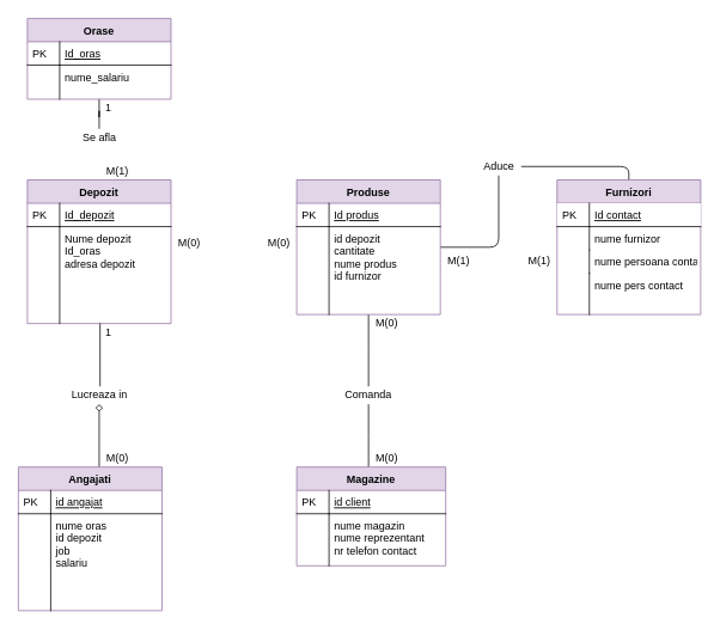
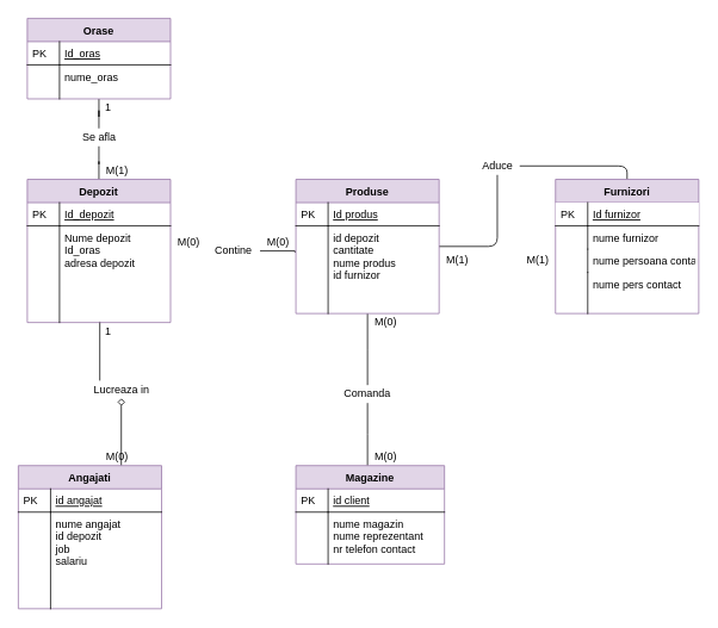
- <mxCell id="50" value="nume_salariu&#10;" style="shape=partialRectangle;top=0;left=0;right=0;bottom=0;align=left;verticalAlign=top;fillColor=none;spacingLeft=40;spacingRight=4;overflow=hidden;rotatable=0;points=[[0,0.5],[1,0.5]];portConstraint=eastwest;dropTarget=0;rounded=0;shadow=0;strokeWidth=1;" parent="47" vertex="1"><mxGeometry y="52" width="160" height="38" as="geometry" /></mxCell>
+ <mxCell id="50" value="nume_oras&#10;" style="shape=partialRectangle;top=0;left=0;right=0;bottom=0;align=left;verticalAlign=top;fillColor=none;spacingLeft=40;spacingRight=4;overflow=hidden;rotatable=0;points=[[0,0.5],[1,0.5]];portConstraint=eastwest;dropTarget=0;rounded=0;shadow=0;strokeWidth=1;" parent="47" vertex="1"><mxGeometry y="52" width="160" height="38" as="geometry" /></mxCell>
+ <mxCell id="3" style="edgeStyle=orthogonalEdgeStyle;rounded=0;orthogonalLoop=1;jettySize=auto;html=1;startArrow=none;startFill=0;endArrow=none;endFill=0;strokeColor=#000000;" parent="1" source="20" target="35" edge="1"><mxGeometry relative="1" as="geometry" /></mxCell>
- <mxCell id="56" value="Id contact" style="shape=partialRectangle;top=0;left=0;right=0;bottom=1;align=left;verticalAlign=top;spacingLeft=40;spacingRight=4;overflow=hidden;rotatable=0;points=[[0,0.5],[1,0.5]];portConstraint=eastwest;dropTarget=0;rounded=0;shadow=0;strokeWidth=1;fontStyle=4;" parent="55" vertex="1"><mxGeometry y="26" width="160" height="26" as="geometry" /></mxCell>
+ <mxCell id="56" value="Id furnizor" style="shape=partialRectangle;top=0;left=0;right=0;bottom=1;align=left;verticalAlign=top;spacingLeft=40;spacingRight=4;overflow=hidden;rotatable=0;points=[[0,0.5],[1,0.5]];portConstraint=eastwest;dropTarget=0;rounded=0;shadow=0;strokeWidth=1;fontStyle=4;" parent="55" vertex="1"><mxGeometry y="26" width="160" height="26" as="geometry" /></mxCell>
+ <mxCell id="54" value="Contine" style="text;html=1;align=center;verticalAlign=middle;resizable=0;points=[];autosize=1;" parent="1" vertex="1"><mxGeometry x="230" y="270" width="60" height="20" as="geometry" /></mxCell>
+ <mxCell id="34" style="edgeStyle=orthogonalEdgeStyle;rounded=0;orthogonalLoop=1;jettySize=auto;html=1;exitX=1;exitY=0.5;exitDx=0;exitDy=0;startArrow=none;startFill=0;endArrow=none;endFill=0;strokeColor=#000000;entryX=-0.006;entryY=0.306;entryDx=0;entryDy=0;entryPerimeter=0;" parent="1" source="54" target="43" edge="1"><mxGeometry relative="1" as="geometry" /></mxCell>
- <mxCell id="16" value="Lucreaza in" style="text;html=1;align=center;verticalAlign=middle;resizable=0;points=[];autosize=1;" parent="1" vertex="1"><mxGeometry x="70" y="430" width="80" height="20" as="geometry" /></mxCell>
+ <mxCell id="16" value="Lucreaza in" style="text;html=1;align=center;verticalAlign=middle;resizable=0;points=[];autosize=1;" parent="1" vertex="1"><mxGeometry x="95" y="425" width="80" height="20" as="geometry" /></mxCell>
- <mxCell id="32" value="nume oras&#10;id depozit&#10;job&#10;salariu&#10;" style="shape=partialRectangle;top=0;left=0;right=0;bottom=0;align=left;verticalAlign=top;fillColor=none;spacingLeft=40;spacingRight=4;overflow=hidden;rotatable=0;points=[[0,0.5],[1,0.5]];portConstraint=eastwest;dropTarget=0;rounded=0;shadow=0;strokeWidth=1;" parent="29" vertex="1"><mxGeometry y="52" width="160" height="108" as="geometry" /></mxCell>
+ <mxCell id="32" value="nume angajat&#10;id depozit&#10;job&#10;salariu&#10;" style="shape=partialRectangle;top=0;left=0;right=0;bottom=0;align=left;verticalAlign=top;fillColor=none;spacingLeft=40;spacingRight=4;overflow=hidden;rotatable=0;points=[[0,0.5],[1,0.5]];portConstraint=eastwest;dropTarget=0;rounded=0;shadow=0;strokeWidth=1;" parent="29" vertex="1"><mxGeometry y="52" width="160" height="108" as="geometry" /></mxCell>
